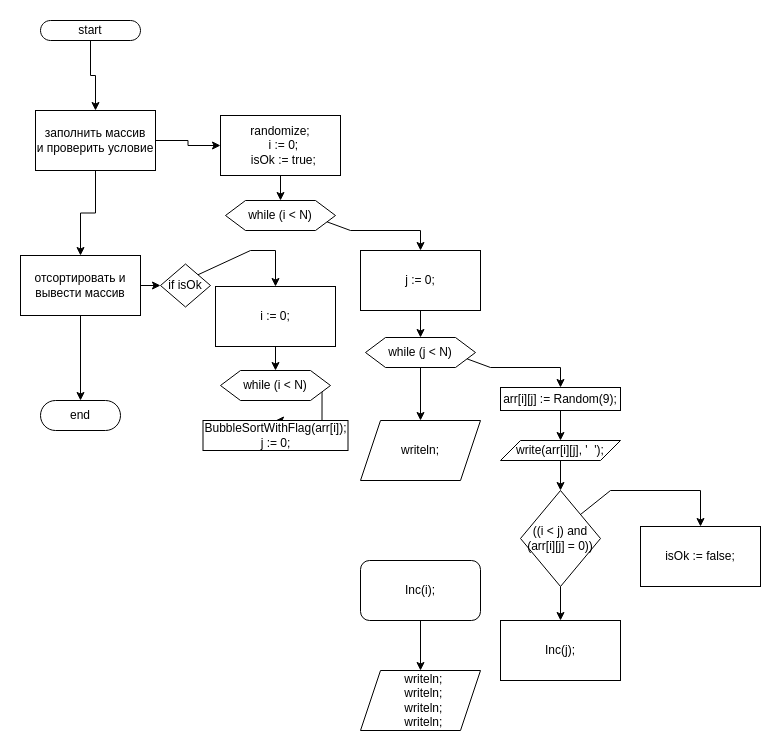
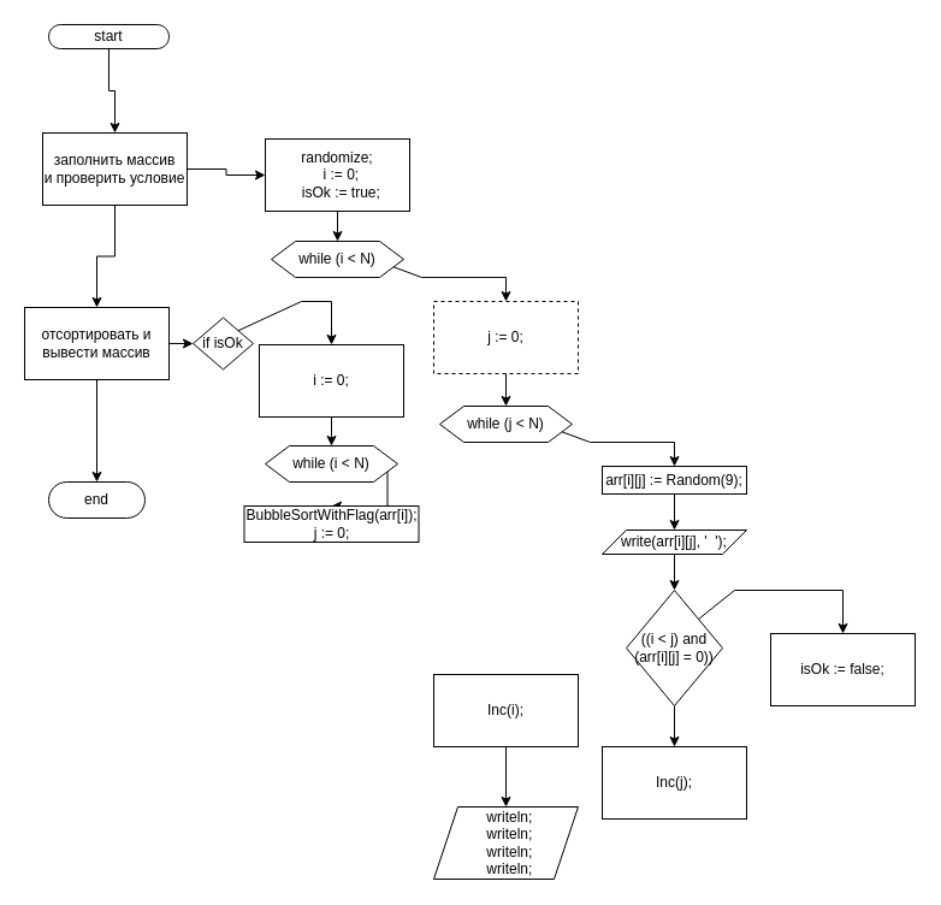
- <mxCell id="16" value="j := 0;" style="rounded=0;whiteSpace=wrap;html=1;" vertex="1" parent="1"><mxGeometry x="360" y="250" width="120" height="60" as="geometry" /></mxCell>
+ <mxCell id="16" value="j := 0;" style="rounded=0;whiteSpace=wrap;html=1;dashed=1;" vertex="1" parent="1"><mxGeometry x="360" y="250" width="120" height="60" as="geometry" /></mxCell>
- <mxCell id="17" value="" style="edgeStyle=orthogonalEdgeStyle;rounded=0;orthogonalLoop=1;jettySize=auto;html=1;" edge="1" parent="1" source="18" target="29"><mxGeometry relative="1" as="geometry" /></mxCell>
- <mxCell id="29" value="writeln;" style="shape=parallelogram;perimeter=parallelogramPerimeter;whiteSpace=wrap;html=1;fixedSize=1;" vertex="1" parent="1"><mxGeometry x="360" y="420" width="120" height="60" as="geometry" /></mxCell>
- <mxCell id="31" value="Inc(i);" style="whiteSpace=wrap;html=1;rounded=1;" vertex="1" parent="1"><mxGeometry x="360" y="560" width="120" height="60" as="geometry" /></mxCell>
+ <mxCell id="31" value="Inc(i);" style="whiteSpace=wrap;html=1;" vertex="1" parent="1"><mxGeometry x="360" y="560" width="120" height="60" as="geometry" /></mxCell>
